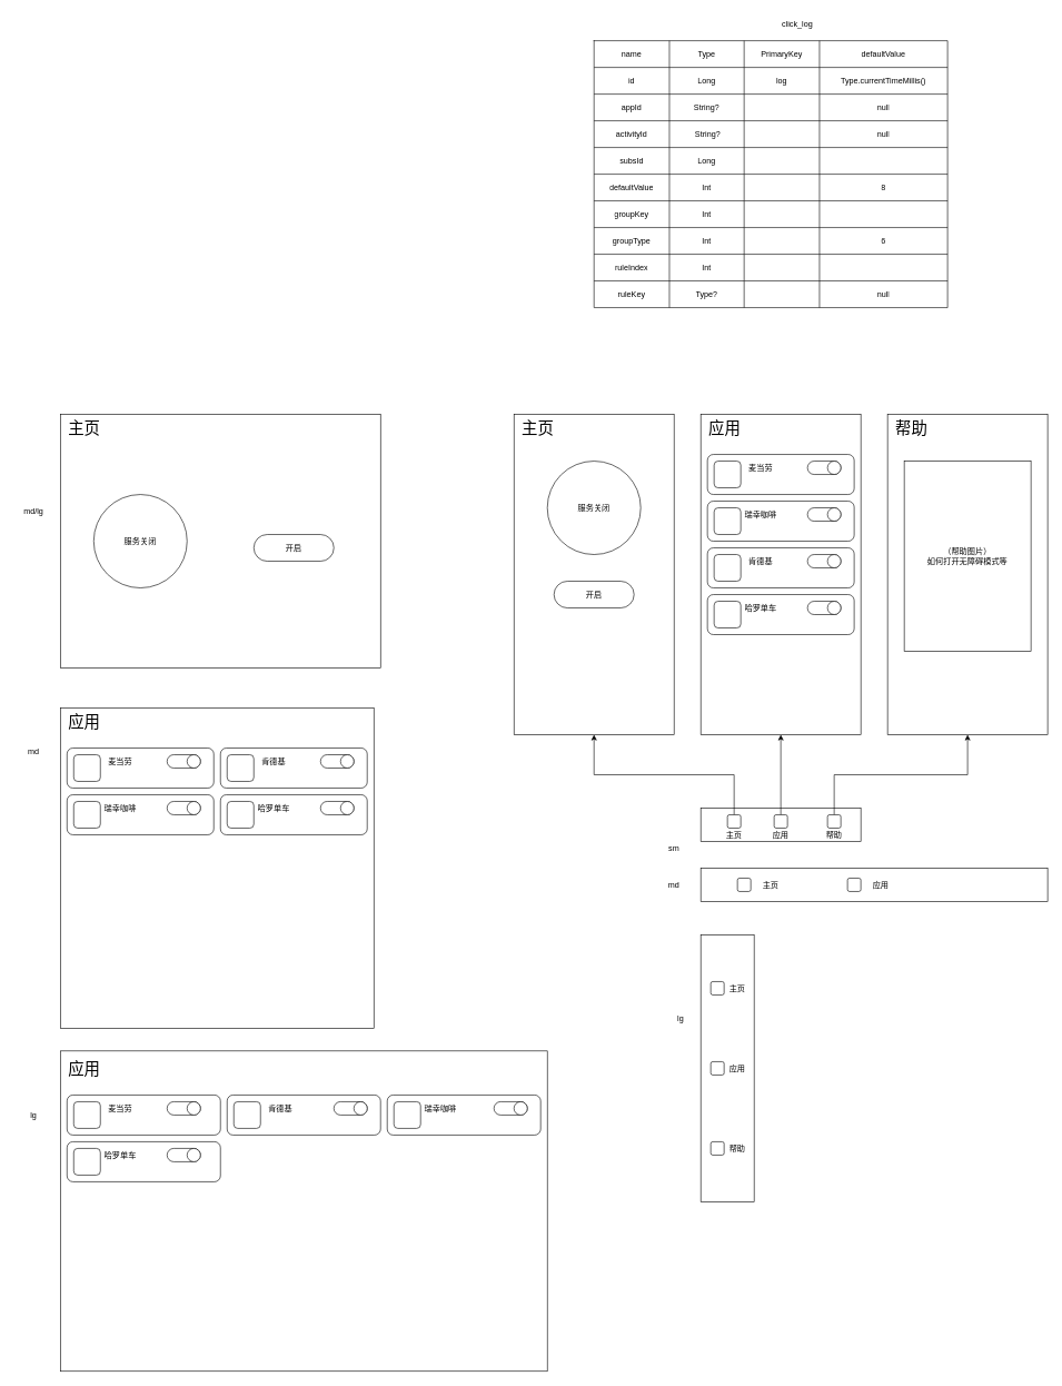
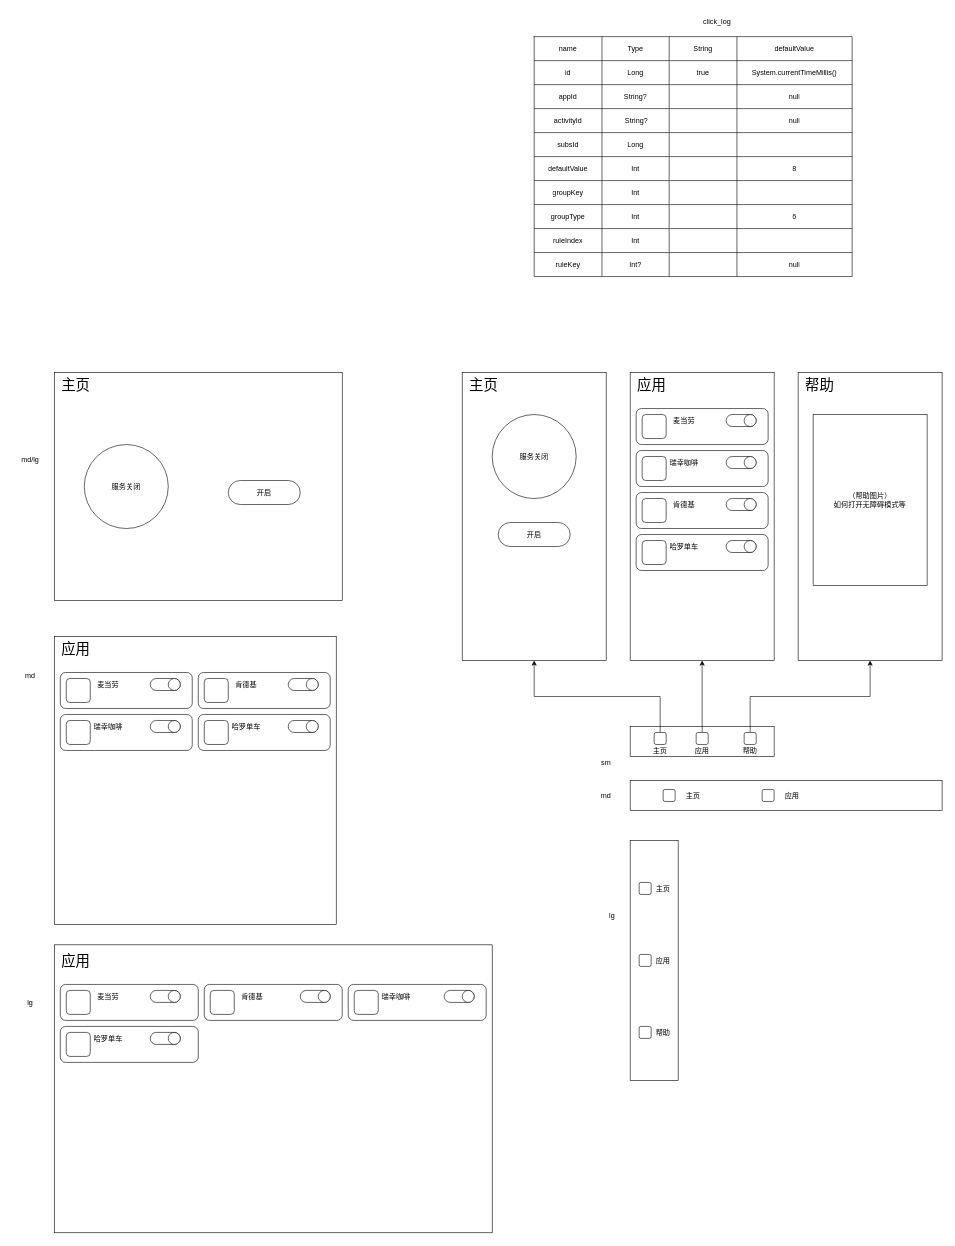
- <mxCell id="6" value="PrimaryKey" style="shape=partialRectangle;html=1;whiteSpace=wrap;connectable=0;strokeColor=inherit;overflow=hidden;fillColor=none;top=0;left=0;bottom=0;right=0;pointerEvents=1;" vertex="1" parent="3"><mxGeometry x="225" width="113" height="40" as="geometry"><mxRectangle width="113" height="40" as="alternateBounds" /></mxGeometry></mxCell>
+ <mxCell id="6" value="String" style="shape=partialRectangle;html=1;whiteSpace=wrap;connectable=0;strokeColor=inherit;overflow=hidden;fillColor=none;top=0;left=0;bottom=0;right=0;pointerEvents=1;" vertex="1" parent="3"><mxGeometry x="225" width="113" height="40" as="geometry"><mxRectangle width="113" height="40" as="alternateBounds" /></mxGeometry></mxCell>
- <mxCell id="11" value="log" style="shape=partialRectangle;html=1;whiteSpace=wrap;connectable=0;strokeColor=inherit;overflow=hidden;fillColor=none;top=0;left=0;bottom=0;right=0;pointerEvents=1;" vertex="1" parent="8"><mxGeometry x="225" width="113" height="40" as="geometry"><mxRectangle width="113" height="40" as="alternateBounds" /></mxGeometry></mxCell>
+ <mxCell id="11" value="true" style="shape=partialRectangle;html=1;whiteSpace=wrap;connectable=0;strokeColor=inherit;overflow=hidden;fillColor=none;top=0;left=0;bottom=0;right=0;pointerEvents=1;" vertex="1" parent="8"><mxGeometry x="225" width="113" height="40" as="geometry"><mxRectangle width="113" height="40" as="alternateBounds" /></mxGeometry></mxCell>
- <mxCell id="12" value="Type.currentTimeMillis()" style="shape=partialRectangle;html=1;whiteSpace=wrap;connectable=0;strokeColor=inherit;overflow=hidden;fillColor=none;top=0;left=0;bottom=0;right=0;pointerEvents=1;" vertex="1" parent="8"><mxGeometry x="338" width="192" height="40" as="geometry"><mxRectangle width="192" height="40" as="alternateBounds" /></mxGeometry></mxCell>
+ <mxCell id="12" value="System.currentTimeMillis()" style="shape=partialRectangle;html=1;whiteSpace=wrap;connectable=0;strokeColor=inherit;overflow=hidden;fillColor=none;top=0;left=0;bottom=0;right=0;pointerEvents=1;" vertex="1" parent="8"><mxGeometry x="338" width="192" height="40" as="geometry"><mxRectangle width="192" height="40" as="alternateBounds" /></mxGeometry></mxCell>
- <mxCell id="50" value="Type?" style="shape=partialRectangle;html=1;whiteSpace=wrap;connectable=0;strokeColor=inherit;overflow=hidden;fillColor=none;top=0;left=0;bottom=0;right=0;pointerEvents=1;" vertex="1" parent="48"><mxGeometry x="113" width="112" height="40" as="geometry"><mxRectangle width="112" height="40" as="alternateBounds" /></mxGeometry></mxCell>
+ <mxCell id="50" value="Int?" style="shape=partialRectangle;html=1;whiteSpace=wrap;connectable=0;strokeColor=inherit;overflow=hidden;fillColor=none;top=0;left=0;bottom=0;right=0;pointerEvents=1;" vertex="1" parent="48"><mxGeometry x="113" width="112" height="40" as="geometry"><mxRectangle width="112" height="40" as="alternateBounds" /></mxGeometry></mxCell>
